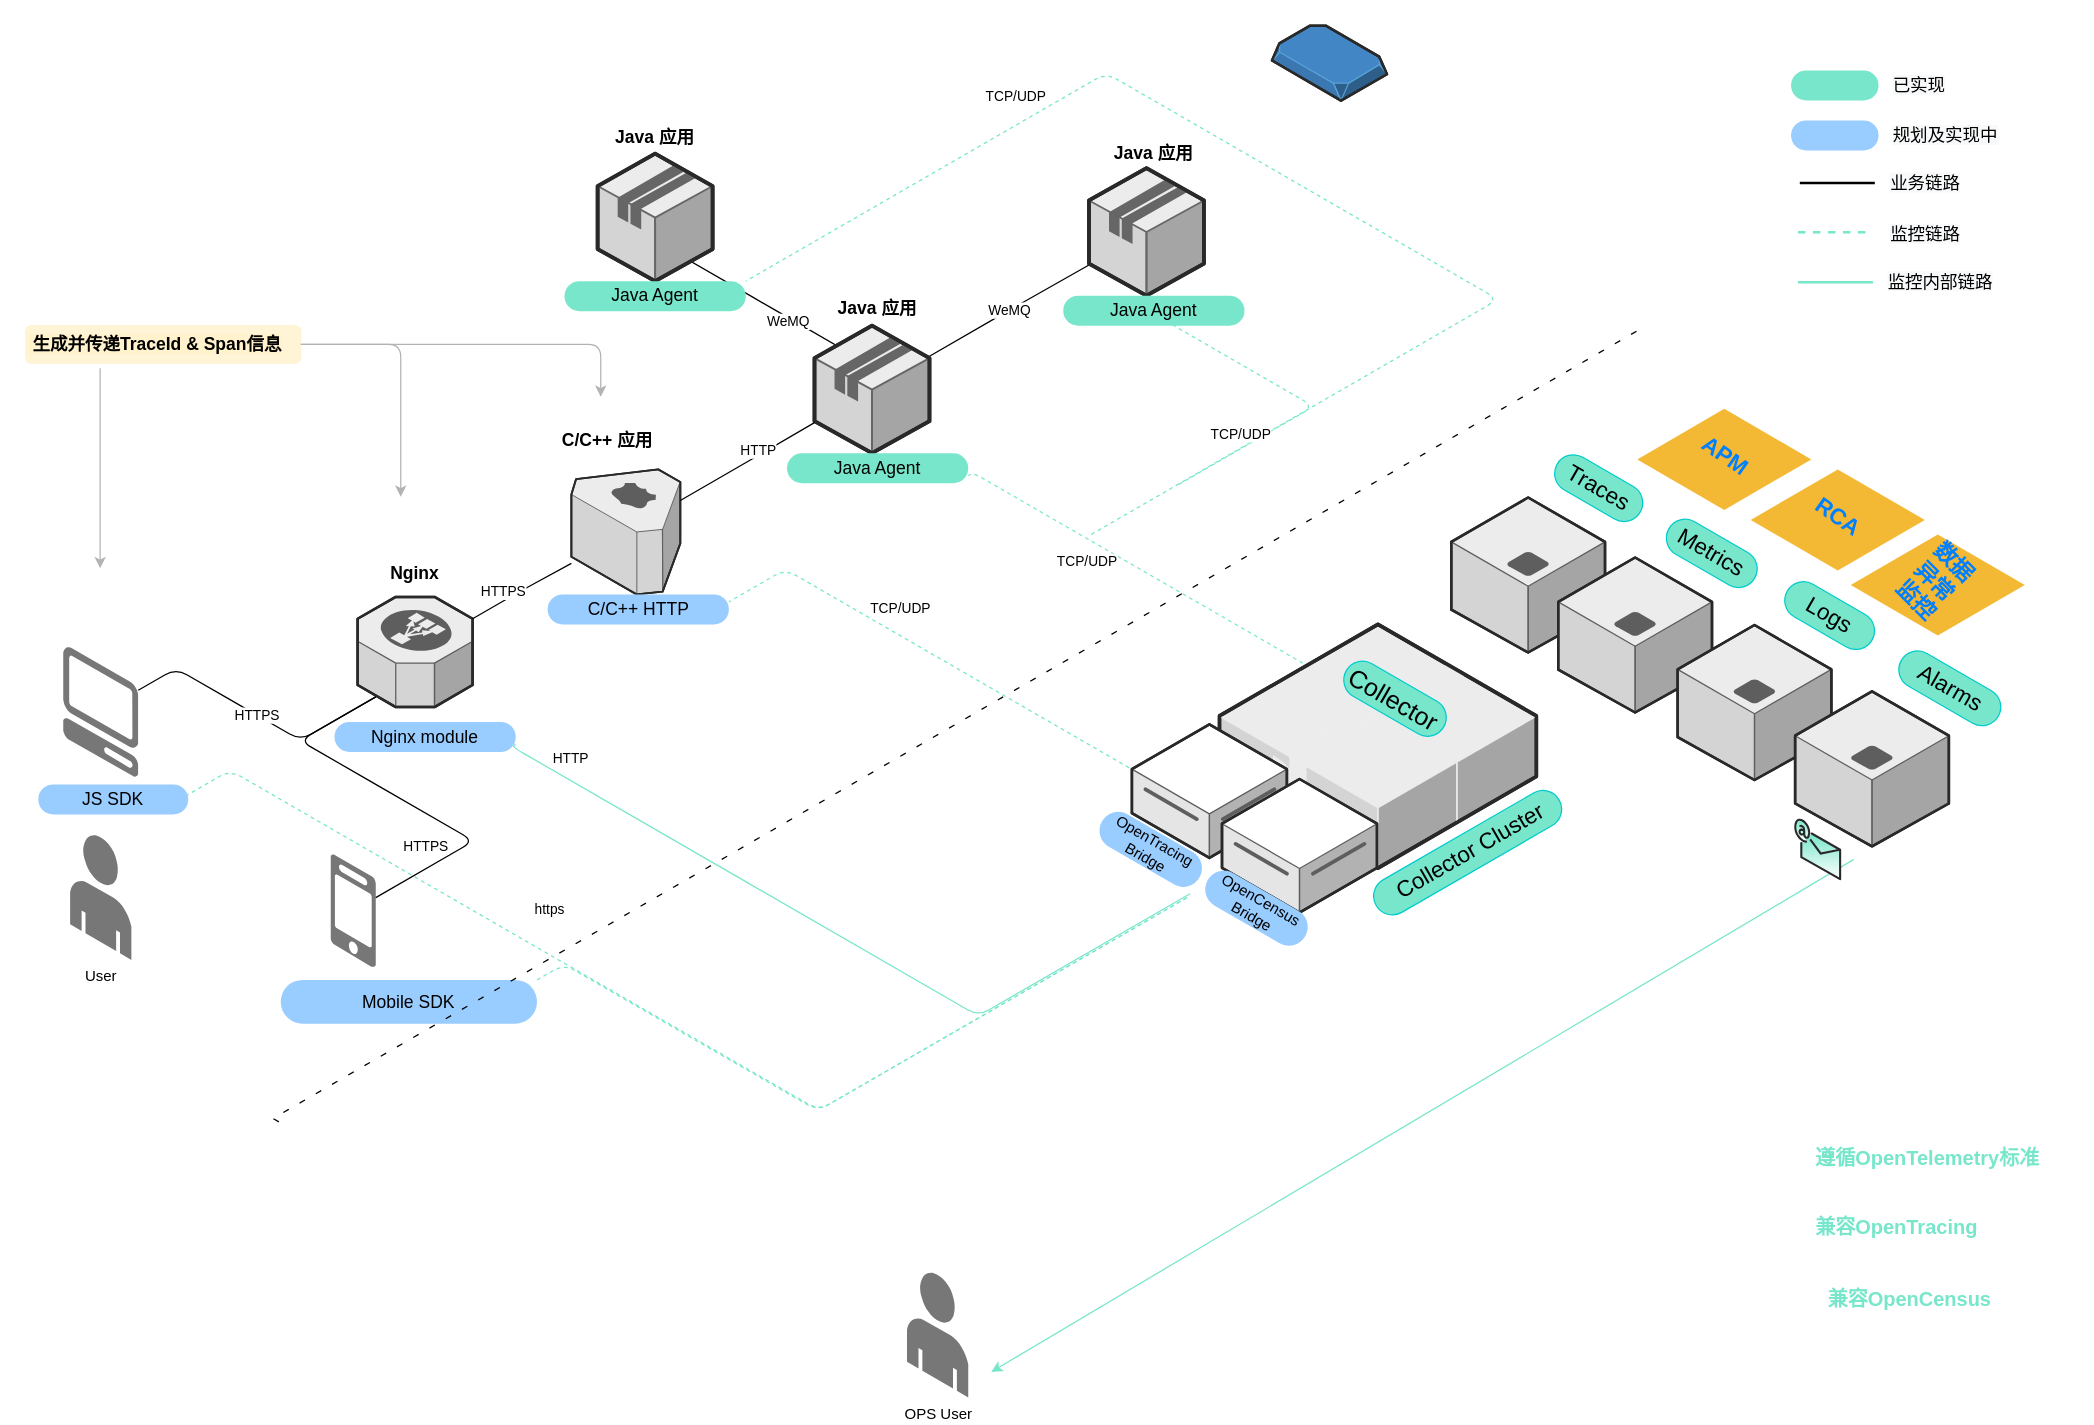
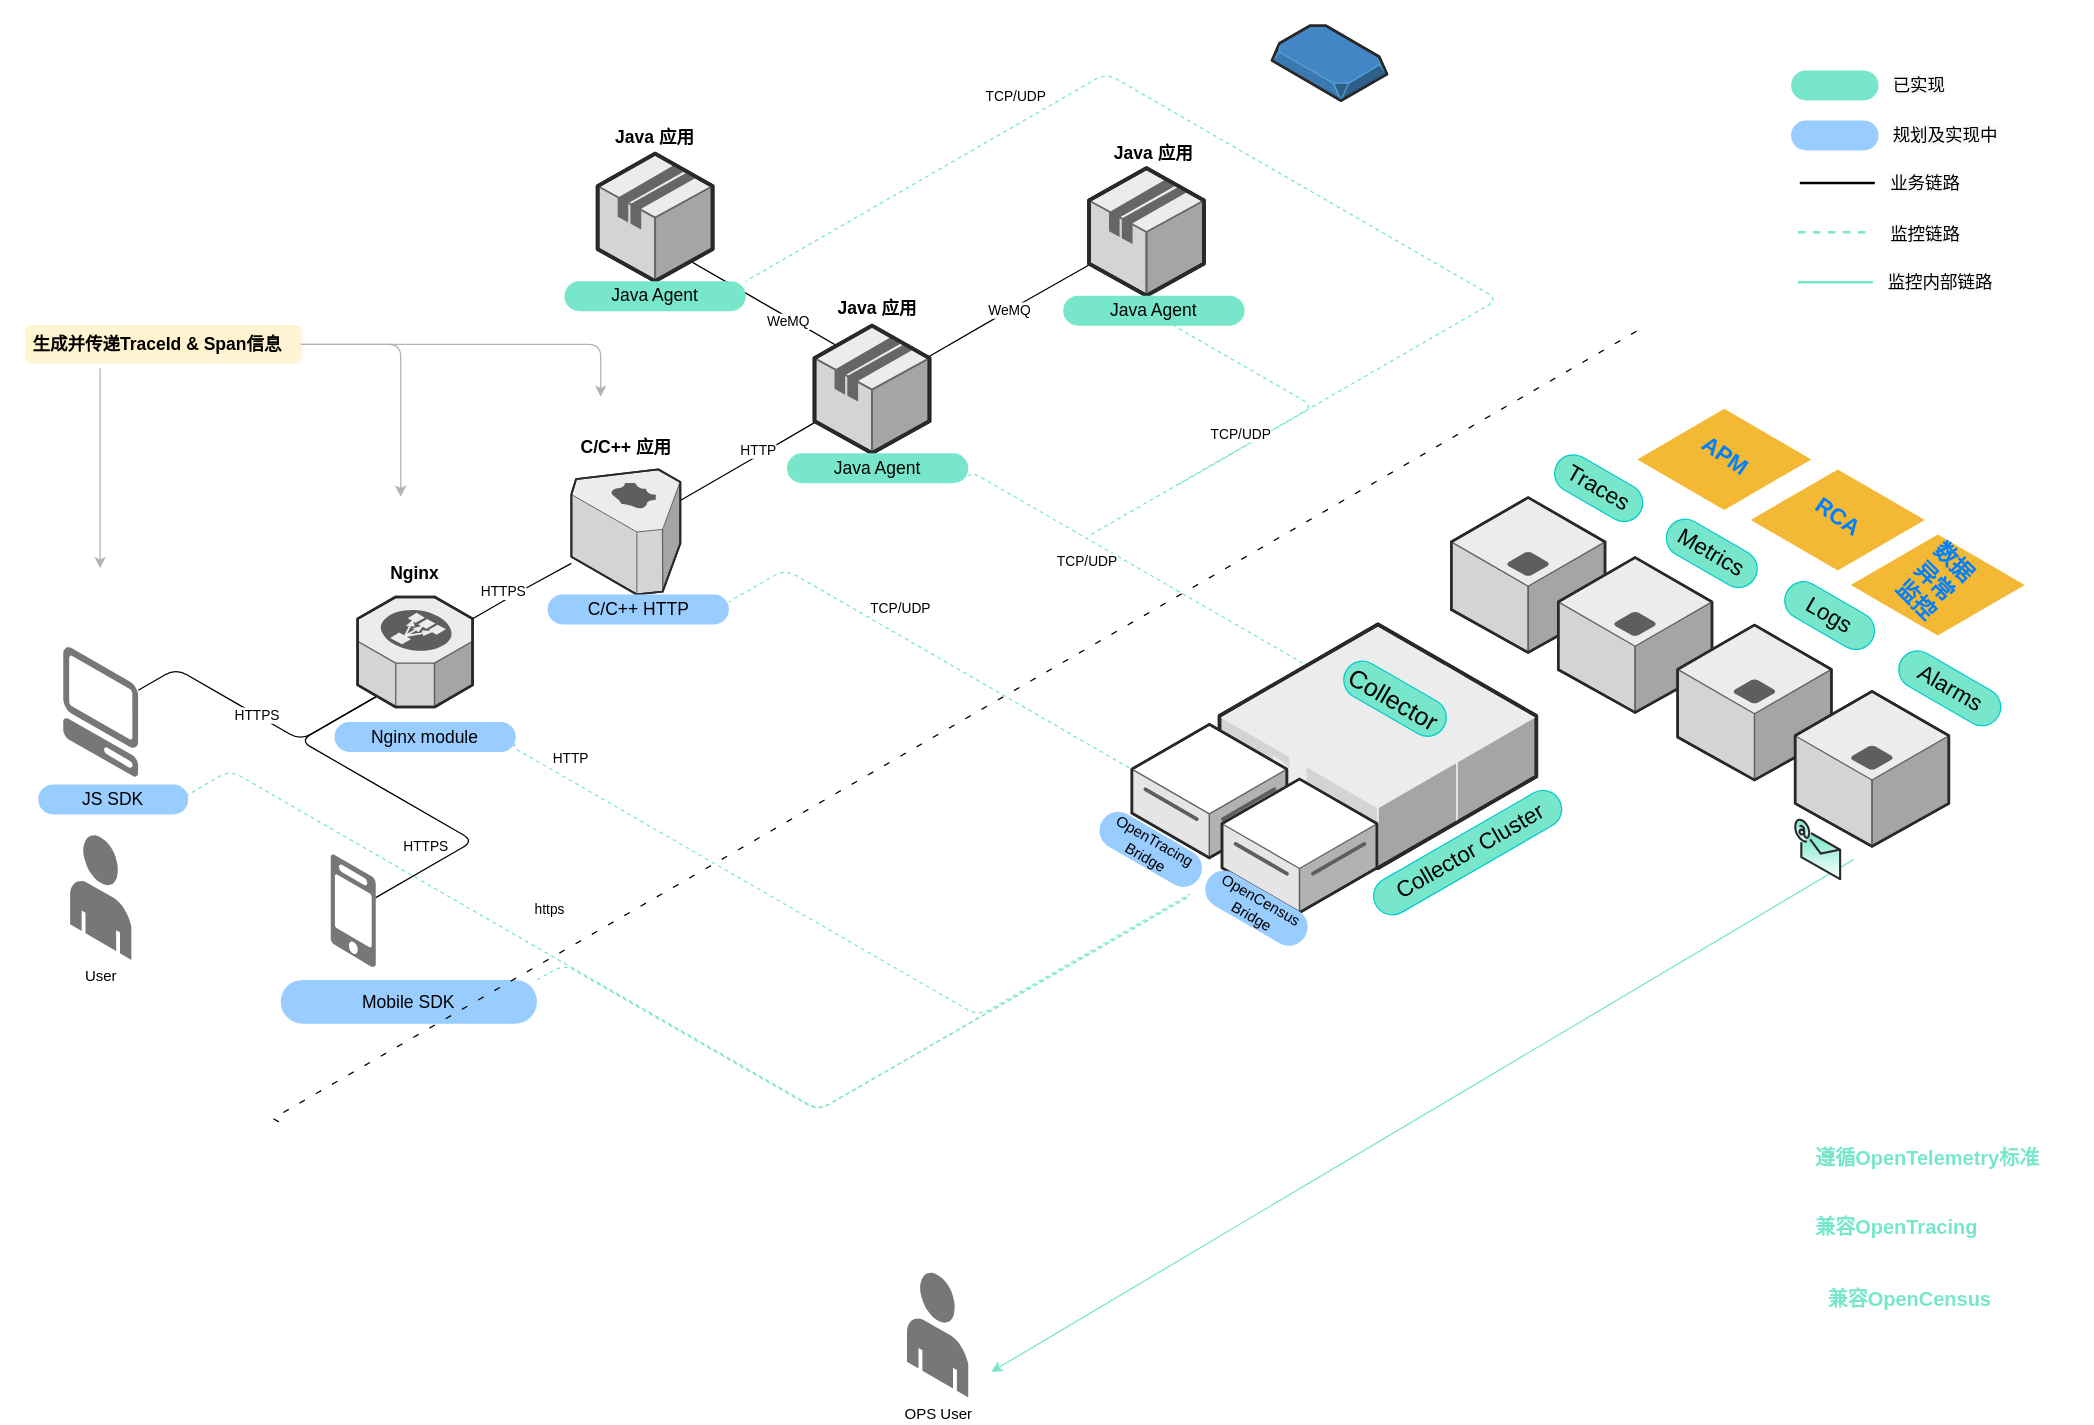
- <mxCell id="24" value="&lt;font style=&quot;font-size: 14px&quot;&gt;&lt;b&gt;C/C++ 应用&lt;/b&gt;&lt;/font&gt;" style="text;html=1;align=center;verticalAlign=middle;whiteSpace=wrap;rounded=1;strokeWidth=1;arcSize=50;" parent="1" vertex="1"><mxGeometry x="412.58" y="340" width="145" height="24" as="geometry" /></mxCell>
+ <mxCell id="24" value="&lt;font style=&quot;font-size: 14px&quot;&gt;&lt;b&gt;C/C++ 应用&lt;/b&gt;&lt;/font&gt;" style="text;html=1;align=center;verticalAlign=middle;whiteSpace=wrap;rounded=1;strokeWidth=1;arcSize=50;" parent="1" vertex="1"><mxGeometry x="427.58" y="345" width="145" height="24" as="geometry" /></mxCell>
- <mxCell id="3" value="" style="edgeStyle=isometricEdgeStyle;endArrow=none;html=1;dashed=0;exitX=1;exitY=0.75;exitDx=0;exitDy=0;strokeColor=#77E6CB;entryX=1;entryY=1;entryDx=0;entryDy=0;" parent="1" source="23" target="42" edge="1"><mxGeometry width="50" height="100" relative="1" as="geometry"><mxPoint x="379" y="793.46" as="sourcePoint" /><mxPoint x="790" y="757" as="targetPoint" /><Array as="points"><mxPoint x="582.5" y="697" /></Array></mxGeometry></mxCell>
+ <mxCell id="3" value="" style="edgeStyle=isometricEdgeStyle;endArrow=none;html=1;dashed=1;exitX=1;exitY=0.75;exitDx=0;exitDy=0;strokeColor=#77E6CB;entryX=1;entryY=1;entryDx=0;entryDy=0;" parent="1" source="23" target="42" edge="1"><mxGeometry width="50" height="100" relative="1" as="geometry"><mxPoint x="379" y="793.46" as="sourcePoint" /><mxPoint x="790" y="757" as="targetPoint" /><Array as="points"><mxPoint x="582.5" y="697" /></Array></mxGeometry></mxCell>
